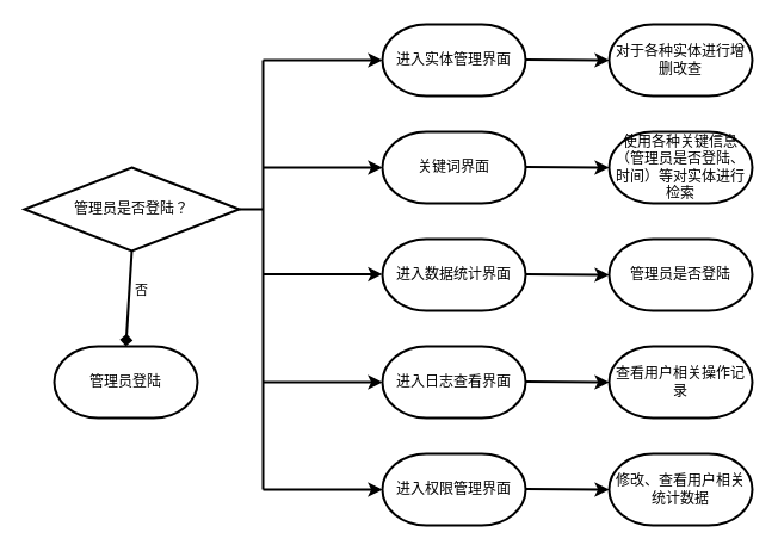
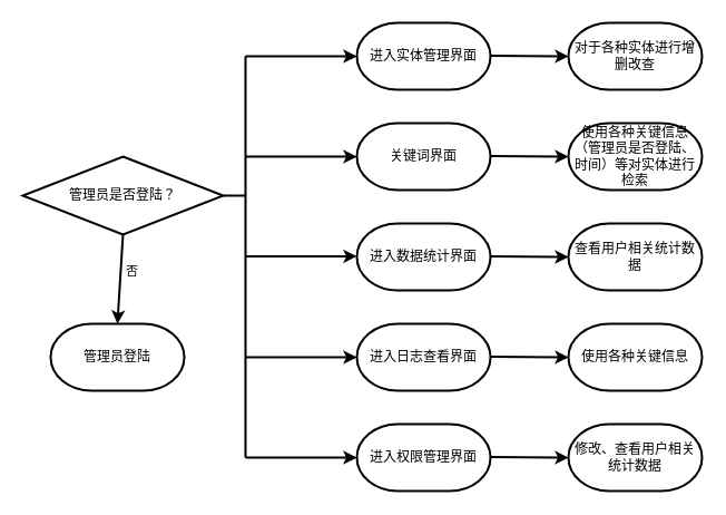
- <mxCell id="23" value="管理员是否登陆" style="strokeWidth=2;html=1;shape=mxgraph.flowchart.terminator;whiteSpace=wrap;" vertex="1" parent="1"><mxGeometry x="510" y="200" width="120" height="60" as="geometry" /></mxCell>
+ <mxCell id="23" value="查看用户相关统计数据" style="strokeWidth=2;html=1;shape=mxgraph.flowchart.terminator;whiteSpace=wrap;" vertex="1" parent="1"><mxGeometry x="510" y="200" width="120" height="60" as="geometry" /></mxCell>
- <mxCell id="5" value="" style="endArrow=diamond;html=1;rounded=0;strokeWidth=2;exitX=0.5;exitY=1;exitDx=0;exitDy=0;exitPerimeter=0;entryX=0.5;entryY=0;entryDx=0;entryDy=0;entryPerimeter=0;" edge="1" parent="1" source="2" target="3"><mxGeometry width="50" height="50" relative="1" as="geometry"><mxPoint x="210" y="260" as="sourcePoint" /><mxPoint x="260" y="210" as="targetPoint" /></mxGeometry></mxCell>
+ <mxCell id="5" value="" style="endArrow=classic;html=1;rounded=0;strokeWidth=2;exitX=0.5;exitY=1;exitDx=0;exitDy=0;exitPerimeter=0;entryX=0.5;entryY=0;entryDx=0;entryDy=0;entryPerimeter=0;" edge="1" parent="1" source="2" target="3"><mxGeometry width="50" height="50" relative="1" as="geometry"><mxPoint x="210" y="260" as="sourcePoint" /><mxPoint x="260" y="210" as="targetPoint" /></mxGeometry></mxCell>
- <mxCell id="25" value="查看用户相关操作记录" style="strokeWidth=2;html=1;shape=mxgraph.flowchart.terminator;whiteSpace=wrap;" vertex="1" parent="1"><mxGeometry x="510" y="290" width="120" height="60" as="geometry" /></mxCell>
+ <mxCell id="25" value="使用各种关键信息" style="strokeWidth=2;html=1;shape=mxgraph.flowchart.terminator;whiteSpace=wrap;" vertex="1" parent="1"><mxGeometry x="510" y="290" width="120" height="60" as="geometry" /></mxCell>
